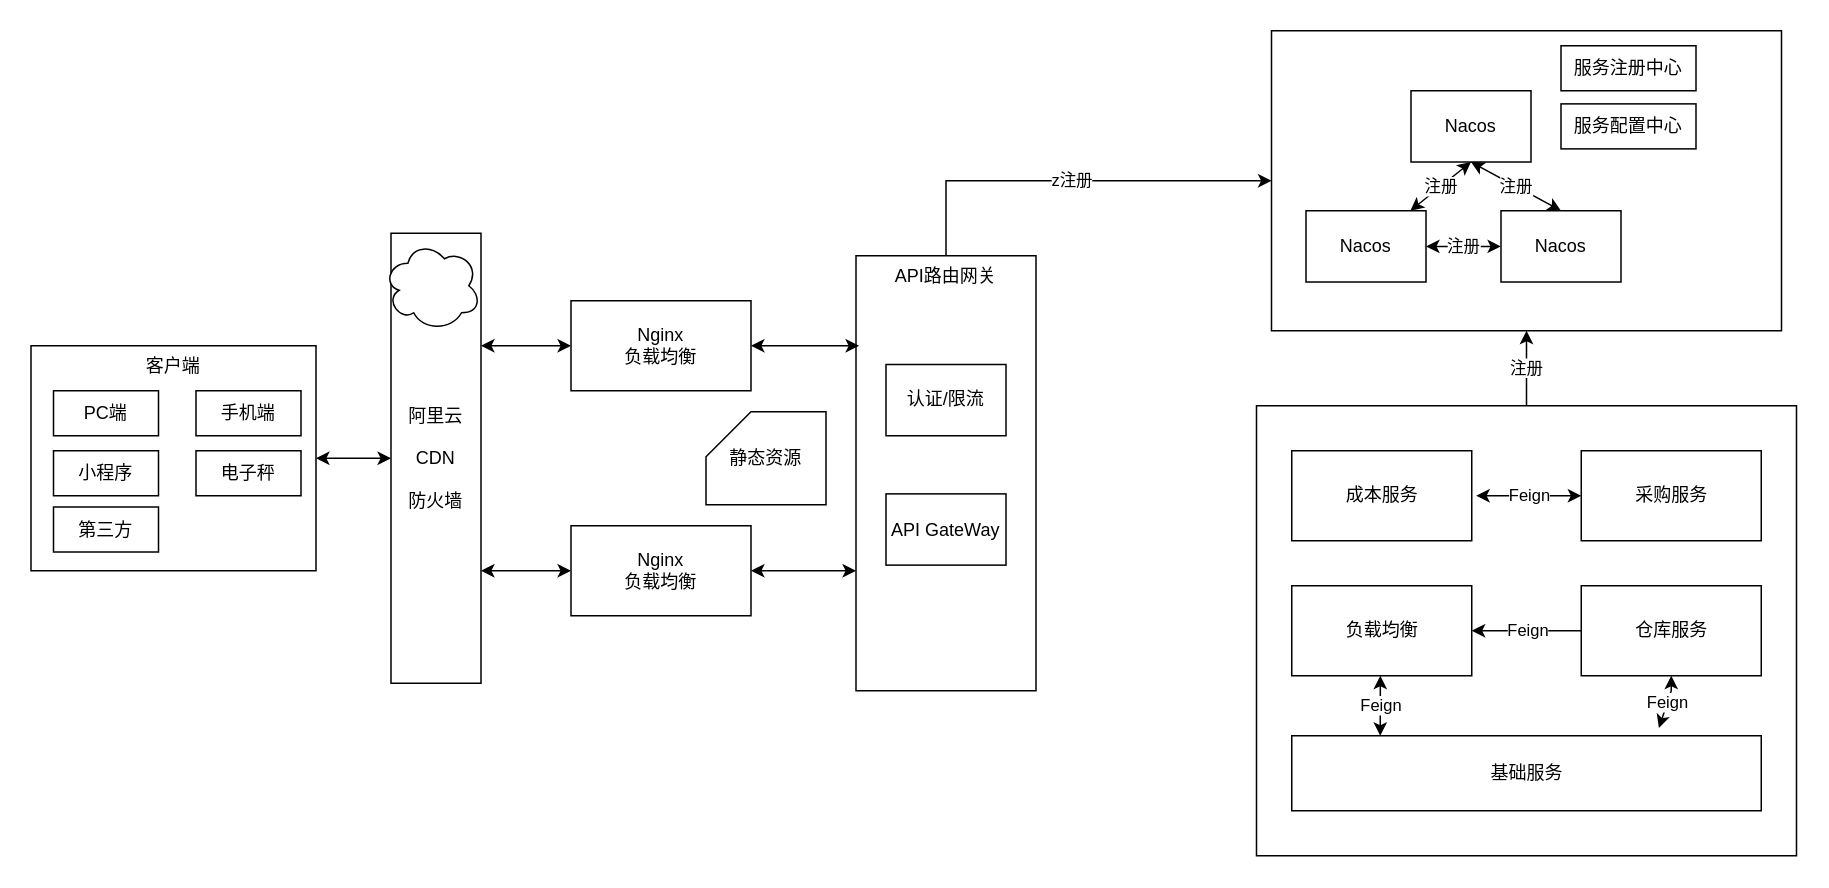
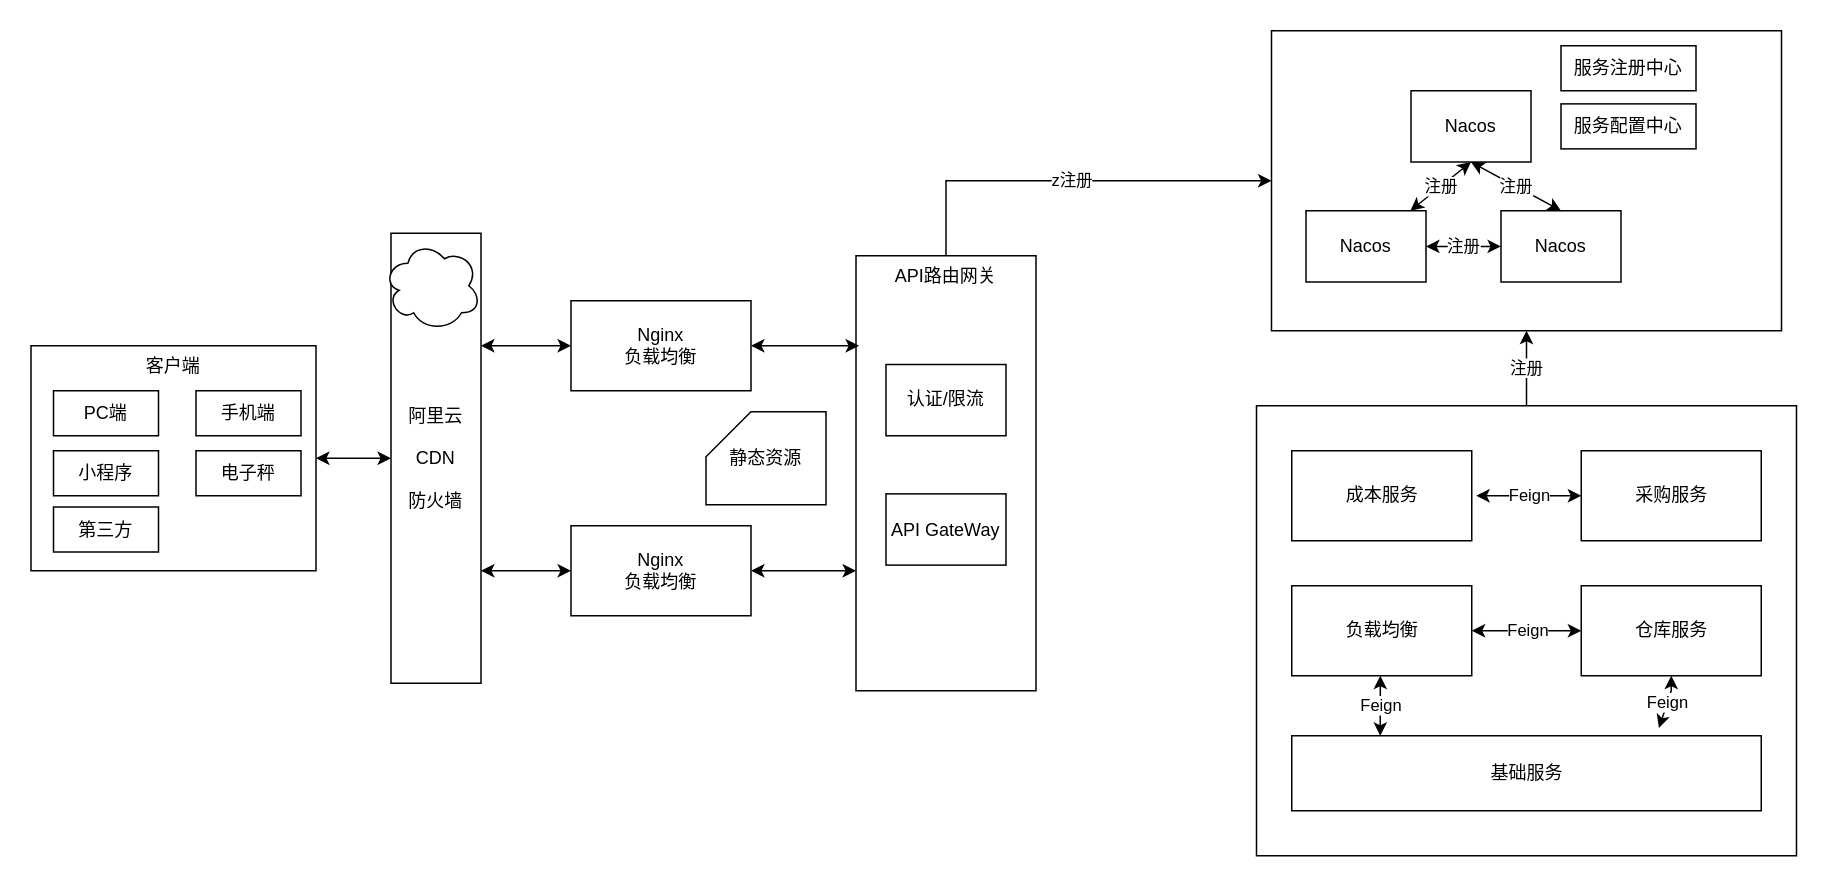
- <mxCell id="38" value="Feign" style="endArrow=none;startArrow=classic;html=1;rounded=0;entryX=0;entryY=0.5;entryDx=0;entryDy=0;exitX=1;exitY=0.5;exitDx=0;exitDy=0;" edge="1" parent="1" source="35" target="34"><mxGeometry width="50" height="50" relative="1" as="geometry"><mxPoint x="973.5" y="460" as="sourcePoint" /><mxPoint x="1023.5" y="410" as="targetPoint" /></mxGeometry></mxCell>
+ <mxCell id="38" value="Feign" style="endArrow=classic;startArrow=classic;html=1;rounded=0;entryX=0;entryY=0.5;entryDx=0;entryDy=0;exitX=1;exitY=0.5;exitDx=0;exitDy=0;" edge="1" parent="1" source="35" target="34"><mxGeometry width="50" height="50" relative="1" as="geometry"><mxPoint x="973.5" y="460" as="sourcePoint" /><mxPoint x="1023.5" y="410" as="targetPoint" /></mxGeometry></mxCell>
